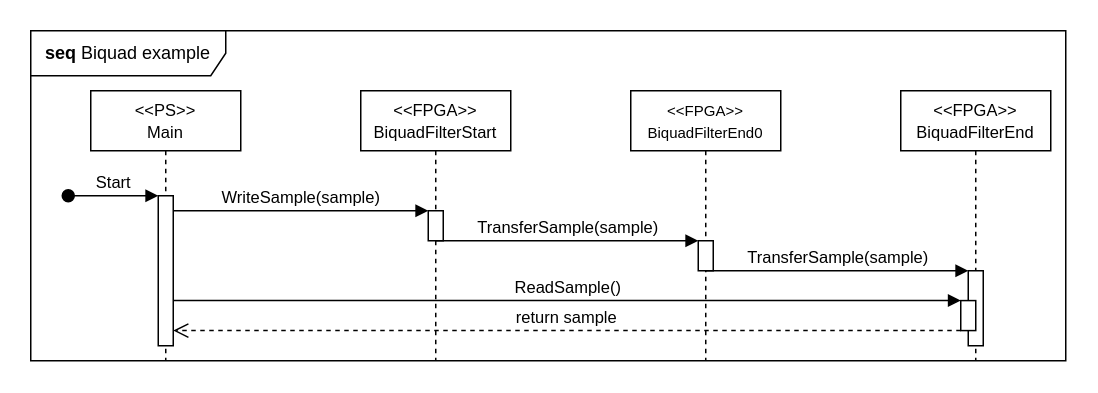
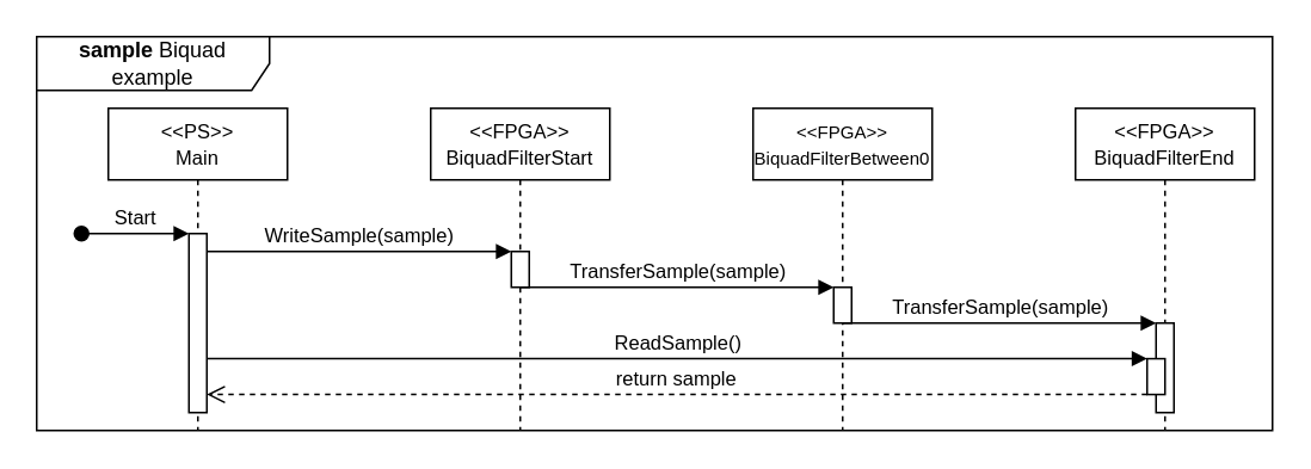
- <mxCell id="2" value="&lt;b&gt;seq &lt;/b&gt;Biquad example" style="shape=umlFrame;whiteSpace=wrap;html=1;pointerEvents=0;width=130;height=30;" vertex="1" parent="1"><mxGeometry width="690" height="220" as="geometry" x="20" y="20" /></mxCell>
+ <mxCell id="2" value="&lt;b&gt;sample &lt;/b&gt;Biquad example" style="shape=umlFrame;whiteSpace=wrap;html=1;pointerEvents=0;width=130;height=30;" vertex="1" parent="1"><mxGeometry width="690" height="220" as="geometry" x="20" y="20" /></mxCell>
- <mxCell id="9" value="&lt;font style=&quot;font-size: 10px;&quot;&gt;&amp;lt;&amp;lt;FPGA&amp;gt;&amp;gt;&lt;br&gt;BiquadFilterEnd0&lt;/font&gt;" style="shape=umlLifeline;perimeter=lifelinePerimeter;whiteSpace=wrap;html=1;container=0;dropTarget=0;collapsible=0;recursiveResize=0;outlineConnect=0;portConstraint=eastwest;newEdgeStyle={&quot;edgeStyle&quot;:&quot;elbowEdgeStyle&quot;,&quot;elbow&quot;:&quot;vertical&quot;,&quot;curved&quot;:0,&quot;rounded&quot;:0};" vertex="1" parent="1"><mxGeometry x="420" y="60" width="100" height="180" as="geometry" /></mxCell>
+ <mxCell id="9" value="&lt;font style=&quot;font-size: 10px;&quot;&gt;&amp;lt;&amp;lt;FPGA&amp;gt;&amp;gt;&lt;br&gt;BiquadFilterBetween0&lt;/font&gt;" style="shape=umlLifeline;perimeter=lifelinePerimeter;whiteSpace=wrap;html=1;container=0;dropTarget=0;collapsible=0;recursiveResize=0;outlineConnect=0;portConstraint=eastwest;newEdgeStyle={&quot;edgeStyle&quot;:&quot;elbowEdgeStyle&quot;,&quot;elbow&quot;:&quot;vertical&quot;,&quot;curved&quot;:0,&quot;rounded&quot;:0};" vertex="1" parent="1"><mxGeometry x="420" y="60" width="100" height="180" as="geometry" /></mxCell>
